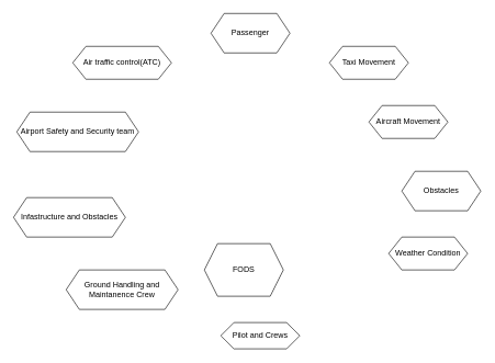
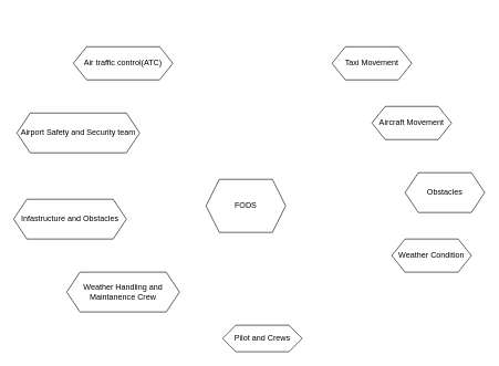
- <mxCell id="10" value="Passenger" style="shape=hexagon;perimeter=hexagonPerimeter2;whiteSpace=wrap;html=1;fixedSize=1;" vertex="1" parent="1"><mxGeometry x="320" y="20" width="120" height="60" as="geometry" /></mxCell>
- <mxCell id="2" value="FODS" style="shape=hexagon;perimeter=hexagonPerimeter2;whiteSpace=wrap;html=1;fixedSize=1;" vertex="1" parent="1"><mxGeometry x="310" y="370" width="120" height="80" as="geometry" /></mxCell>
+ <mxCell id="2" value="FODS" style="shape=hexagon;perimeter=hexagonPerimeter2;whiteSpace=wrap;html=1;fixedSize=1;" vertex="1" parent="1"><mxGeometry x="310" y="270" width="120" height="80" as="geometry" /></mxCell>
- <mxCell id="7" value="Ground Handling and Maintanence Crew" style="shape=hexagon;perimeter=hexagonPerimeter2;whiteSpace=wrap;html=1;fixedSize=1;" vertex="1" parent="1"><mxGeometry x="100" y="410" width="170" height="60" as="geometry" /></mxCell>
+ <mxCell id="7" value="Weather Handling and Maintanence Crew" style="shape=hexagon;perimeter=hexagonPerimeter2;whiteSpace=wrap;html=1;fixedSize=1;" vertex="1" parent="1"><mxGeometry x="100" y="410" width="170" height="60" as="geometry" /></mxCell>
